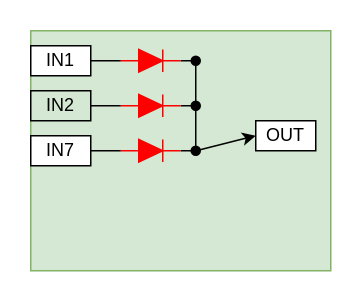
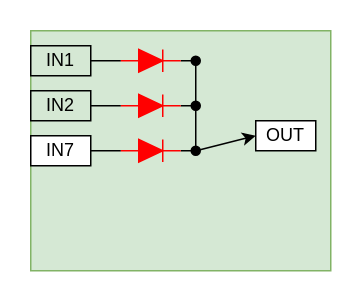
- <mxCell id="4" value="IN1" style="rounded=0;whiteSpace=wrap;html=1;container=0;" vertex="1" parent="1"><mxGeometry x="20" y="30" width="40" height="20" as="geometry" /></mxCell>
+ <mxCell id="4" value="IN1" style="rounded=0;whiteSpace=wrap;html=1;container=0;fillColor=#d5e8d4;" vertex="1" parent="1"><mxGeometry x="20" y="30" width="40" height="20" as="geometry" /></mxCell>
